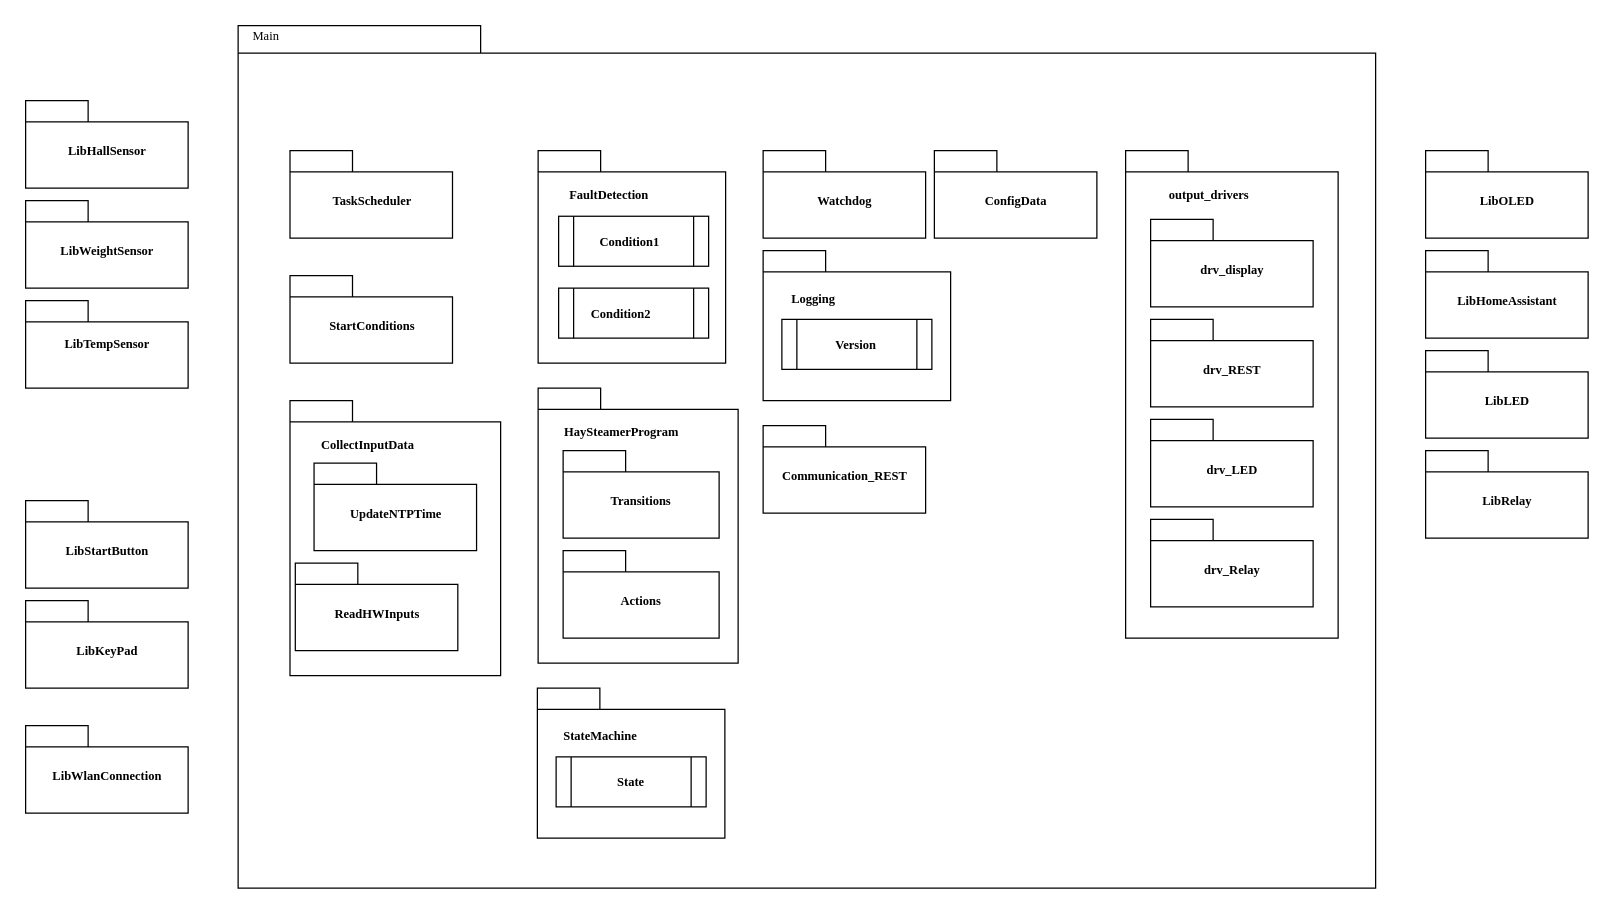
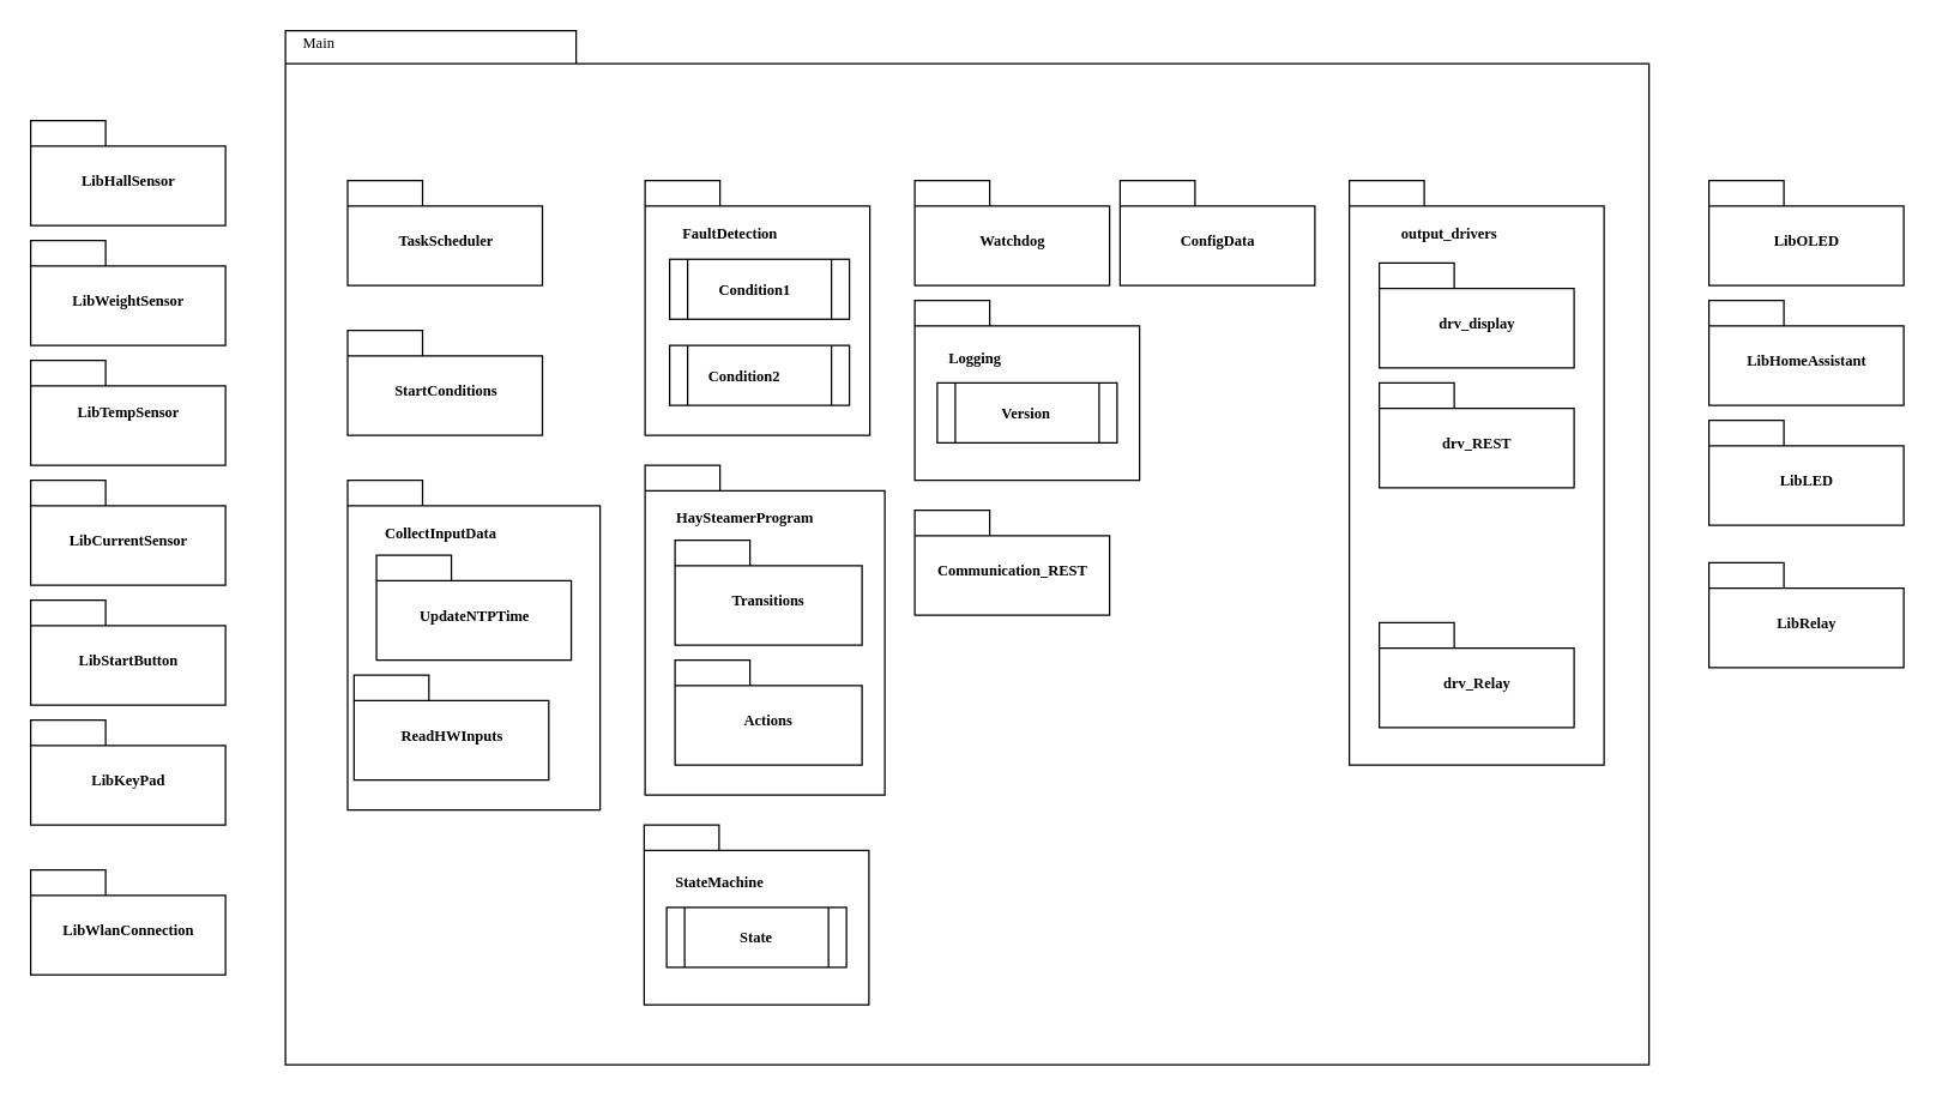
+ <mxCell id="14" value="&lt;div&gt;LibCurrentSensor&lt;/div&gt;" style="shape=folder;fontStyle=1;spacingTop=10;tabWidth=50;tabHeight=17;tabPosition=left;html=1;rounded=0;shadow=0;comic=0;labelBackgroundColor=none;strokeWidth=1;fontFamily=Verdana;fontSize=10;align=center;" vertex="1" parent="13"><mxGeometry width="130" height="70" as="geometry" /></mxCell>
- <mxCell id="43" value="drv_LED" style="shape=folder;fontStyle=1;spacingTop=10;tabWidth=50;tabHeight=17;tabPosition=left;html=1;rounded=0;shadow=0;comic=0;labelBackgroundColor=none;strokeWidth=1;fontFamily=Verdana;fontSize=10;align=center;" vertex="1" parent="1"><mxGeometry x="920" y="335" width="130" height="70" as="geometry" /></mxCell>
- <mxCell id="42" value="&lt;div&gt;LibRelay&lt;/div&gt;" style="shape=folder;fontStyle=1;spacingTop=10;tabWidth=50;tabHeight=17;tabPosition=left;html=1;rounded=0;shadow=0;comic=0;labelBackgroundColor=none;strokeWidth=1;fontFamily=Verdana;fontSize=10;align=center;" vertex="1" parent="1"><mxGeometry x="1140" y="360" width="130" height="70" as="geometry" /></mxCell>
+ <mxCell id="42" value="&lt;div&gt;LibRelay&lt;/div&gt;" style="shape=folder;fontStyle=1;spacingTop=10;tabWidth=50;tabHeight=17;tabPosition=left;html=1;rounded=0;shadow=0;comic=0;labelBackgroundColor=none;strokeWidth=1;fontFamily=Verdana;fontSize=10;align=center;" vertex="1" parent="1"><mxGeometry x="1140" y="375" width="130" height="70" as="geometry" /></mxCell>
